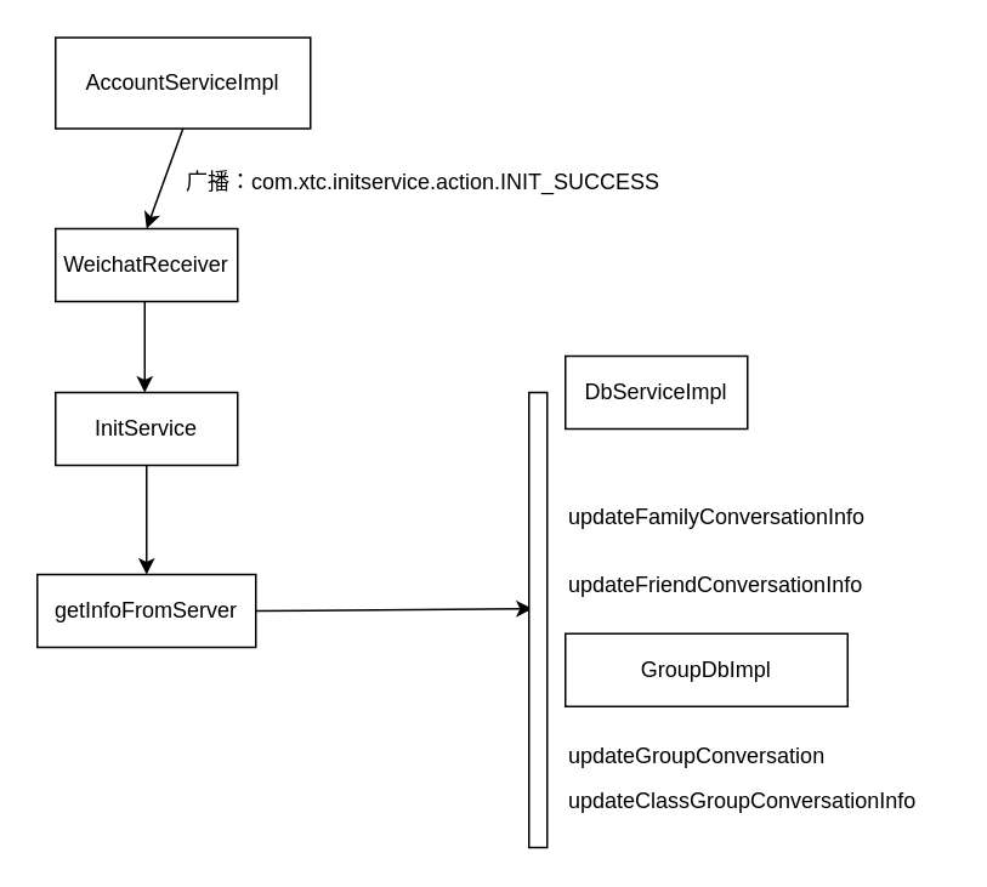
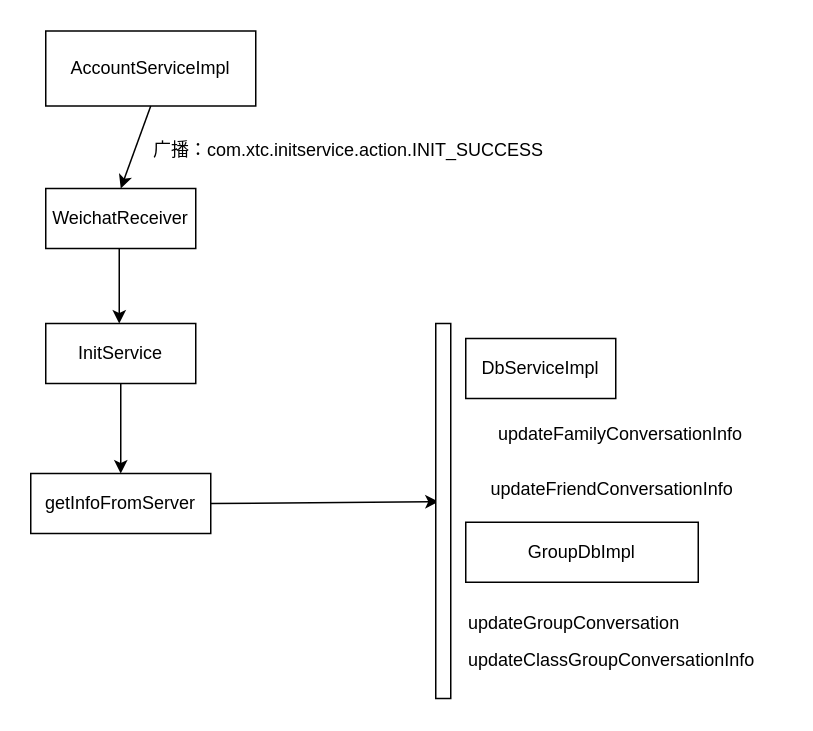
- <mxCell id="10" value="DbServiceImpl&lt;br&gt;" style="rounded=0;whiteSpace=wrap;html=1;" vertex="1" parent="1"><mxGeometry x="310" y="195" width="100" height="40" as="geometry" /></mxCell>
+ <mxCell id="10" value="DbServiceImpl&lt;br&gt;" style="rounded=0;whiteSpace=wrap;html=1;" vertex="1" parent="1"><mxGeometry x="310" y="225" width="100" height="40" as="geometry" /></mxCell>
- <mxCell id="13" value="updateFamilyConversationInfo" style="text;html=1;resizable=0;points=[];autosize=1;align=left;verticalAlign=top;spacingTop=-4;" vertex="1" parent="1"><mxGeometry x="310" y="273.5" width="180" height="20" as="geometry" /></mxCell>
+ <mxCell id="13" value="updateFamilyConversationInfo" style="text;html=1;resizable=0;points=[];autosize=1;align=left;verticalAlign=top;spacingTop=-4;" vertex="1" parent="1"><mxGeometry x="330" y="278.5" width="180" height="20" as="geometry" /></mxCell>
- <mxCell id="14" value="updateFriendConversationInfo" style="text;html=1;resizable=0;points=[];autosize=1;align=left;verticalAlign=top;spacingTop=-4;" vertex="1" parent="1"><mxGeometry x="310" y="310.5" width="180" height="20" as="geometry" /></mxCell>
+ <mxCell id="14" value="updateFriendConversationInfo" style="text;html=1;resizable=0;points=[];autosize=1;align=left;verticalAlign=top;spacingTop=-4;" vertex="1" parent="1"><mxGeometry x="325" y="315.5" width="180" height="20" as="geometry" /></mxCell>
